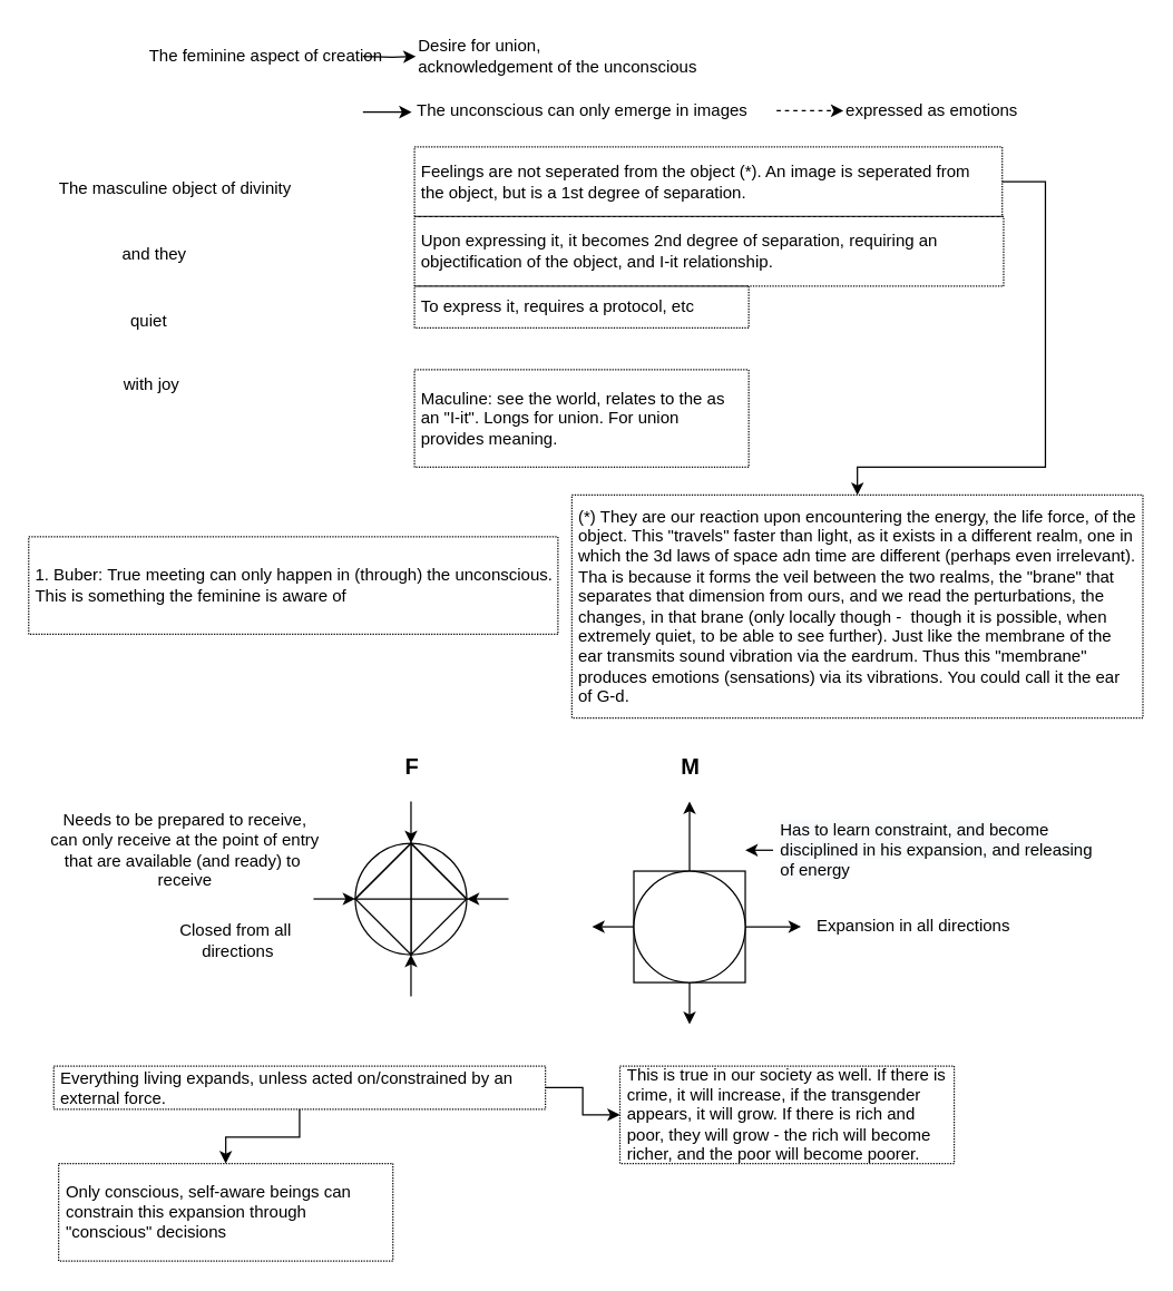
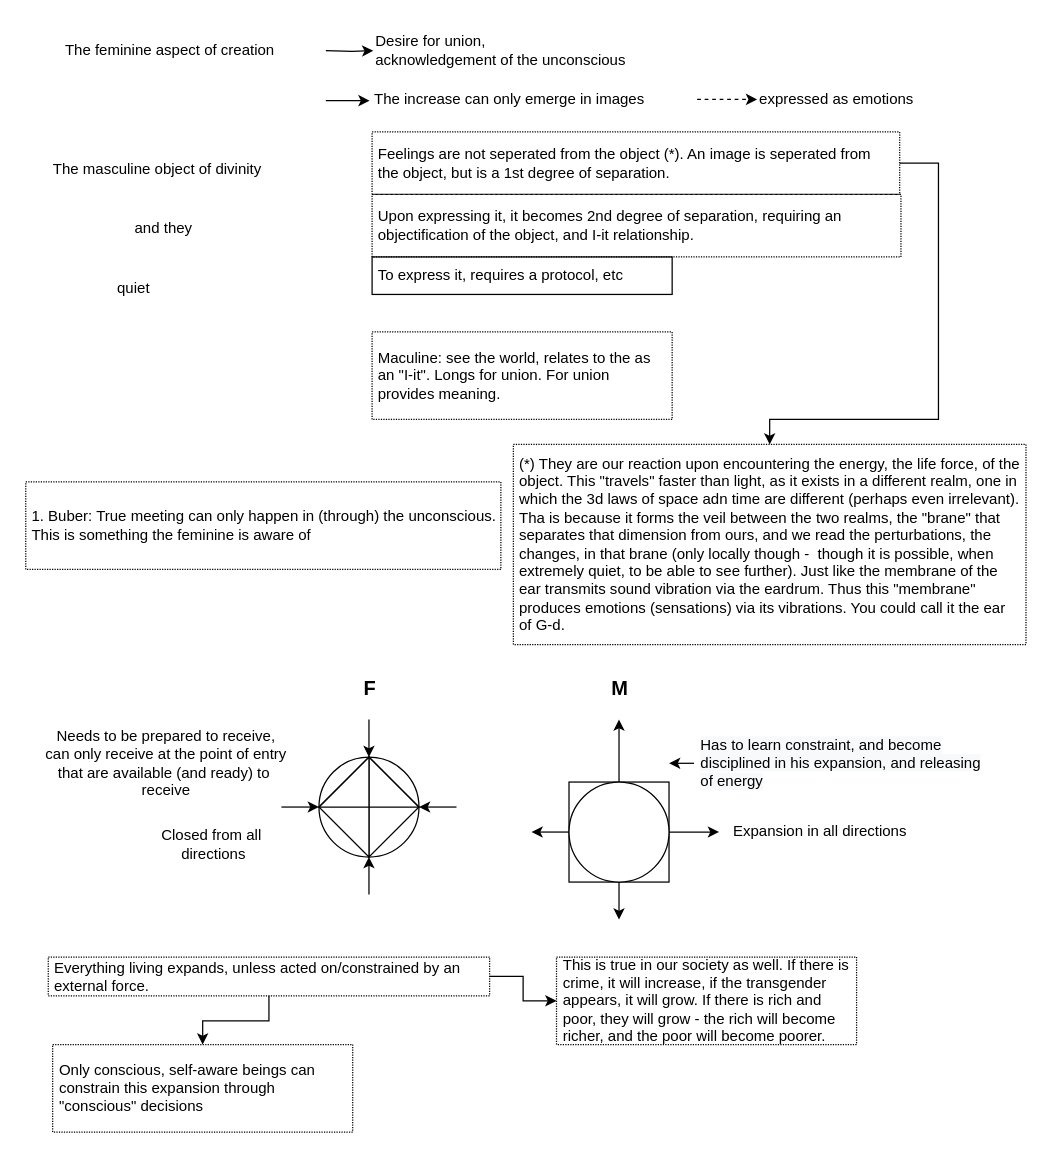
- <mxCell id="3" value="The feminine aspect of creation" style="text;html=1;align=center;verticalAlign=middle;resizable=0;points=[];autosize=1;strokeColor=none;fillColor=none;" parent="1" vertex="1"><mxGeometry x="95" y="25" width="190" height="30" as="geometry" /></mxCell>
+ <mxCell id="3" value="The feminine aspect of creation" style="text;html=1;align=center;verticalAlign=middle;resizable=0;points=[];autosize=1;strokeColor=none;fillColor=none;" parent="1" vertex="1"><mxGeometry x="40" y="25" width="190" height="30" as="geometry" /></mxCell>
- <mxCell id="11" value="The unconscious can only emerge in images&amp;nbsp;" style="text;html=1;align=left;verticalAlign=middle;resizable=0;points=[];autosize=1;strokeColor=none;fillColor=none;" parent="1" vertex="1"><mxGeometry x="297" y="64" width="260" height="30" as="geometry" /></mxCell>
+ <mxCell id="11" value="The increase can only emerge in images&amp;nbsp;" style="text;html=1;align=left;verticalAlign=middle;resizable=0;points=[];autosize=1;strokeColor=none;fillColor=none;" parent="1" vertex="1"><mxGeometry x="297" y="64" width="260" height="30" as="geometry" /></mxCell>
- <mxCell id="5" value="and they" style="text;html=1;align=center;verticalAlign=middle;resizable=0;points=[];autosize=1;strokeColor=none;fillColor=none;" parent="1" vertex="1"><mxGeometry x="75" y="167" width="70" height="30" as="geometry" /></mxCell>
+ <mxCell id="5" value="and they" style="text;html=1;align=center;verticalAlign=middle;resizable=0;points=[];autosize=1;strokeColor=none;fillColor=none;" parent="1" vertex="1"><mxGeometry x="95" y="167" width="70" height="30" as="geometry" /></mxCell>
- <mxCell id="16" value="To express it, requires a protocol, etc" style="rounded=0;whiteSpace=wrap;html=1;dashed=1;dashPattern=1 1;strokeColor=#000000;fillColor=none;align=left;spacing=5;" parent="1" vertex="1"><mxGeometry x="297" y="205" width="240" height="30" as="geometry" /></mxCell>
+ <mxCell id="16" value="To express it, requires a protocol, etc" style="rounded=0;whiteSpace=wrap;html=1;dashed=0;dashPattern=1 1;strokeColor=#000000;fillColor=none;align=left;spacing=5;" parent="1" vertex="1"><mxGeometry x="297" y="205" width="240" height="30" as="geometry" /></mxCell>
- <mxCell id="7" value="with joy" style="text;html=1;align=center;verticalAlign=middle;resizable=0;points=[];autosize=1;strokeColor=none;fillColor=none;" parent="1" vertex="1"><mxGeometry x="78" y="261" width="60" height="30" as="geometry" /></mxCell>
